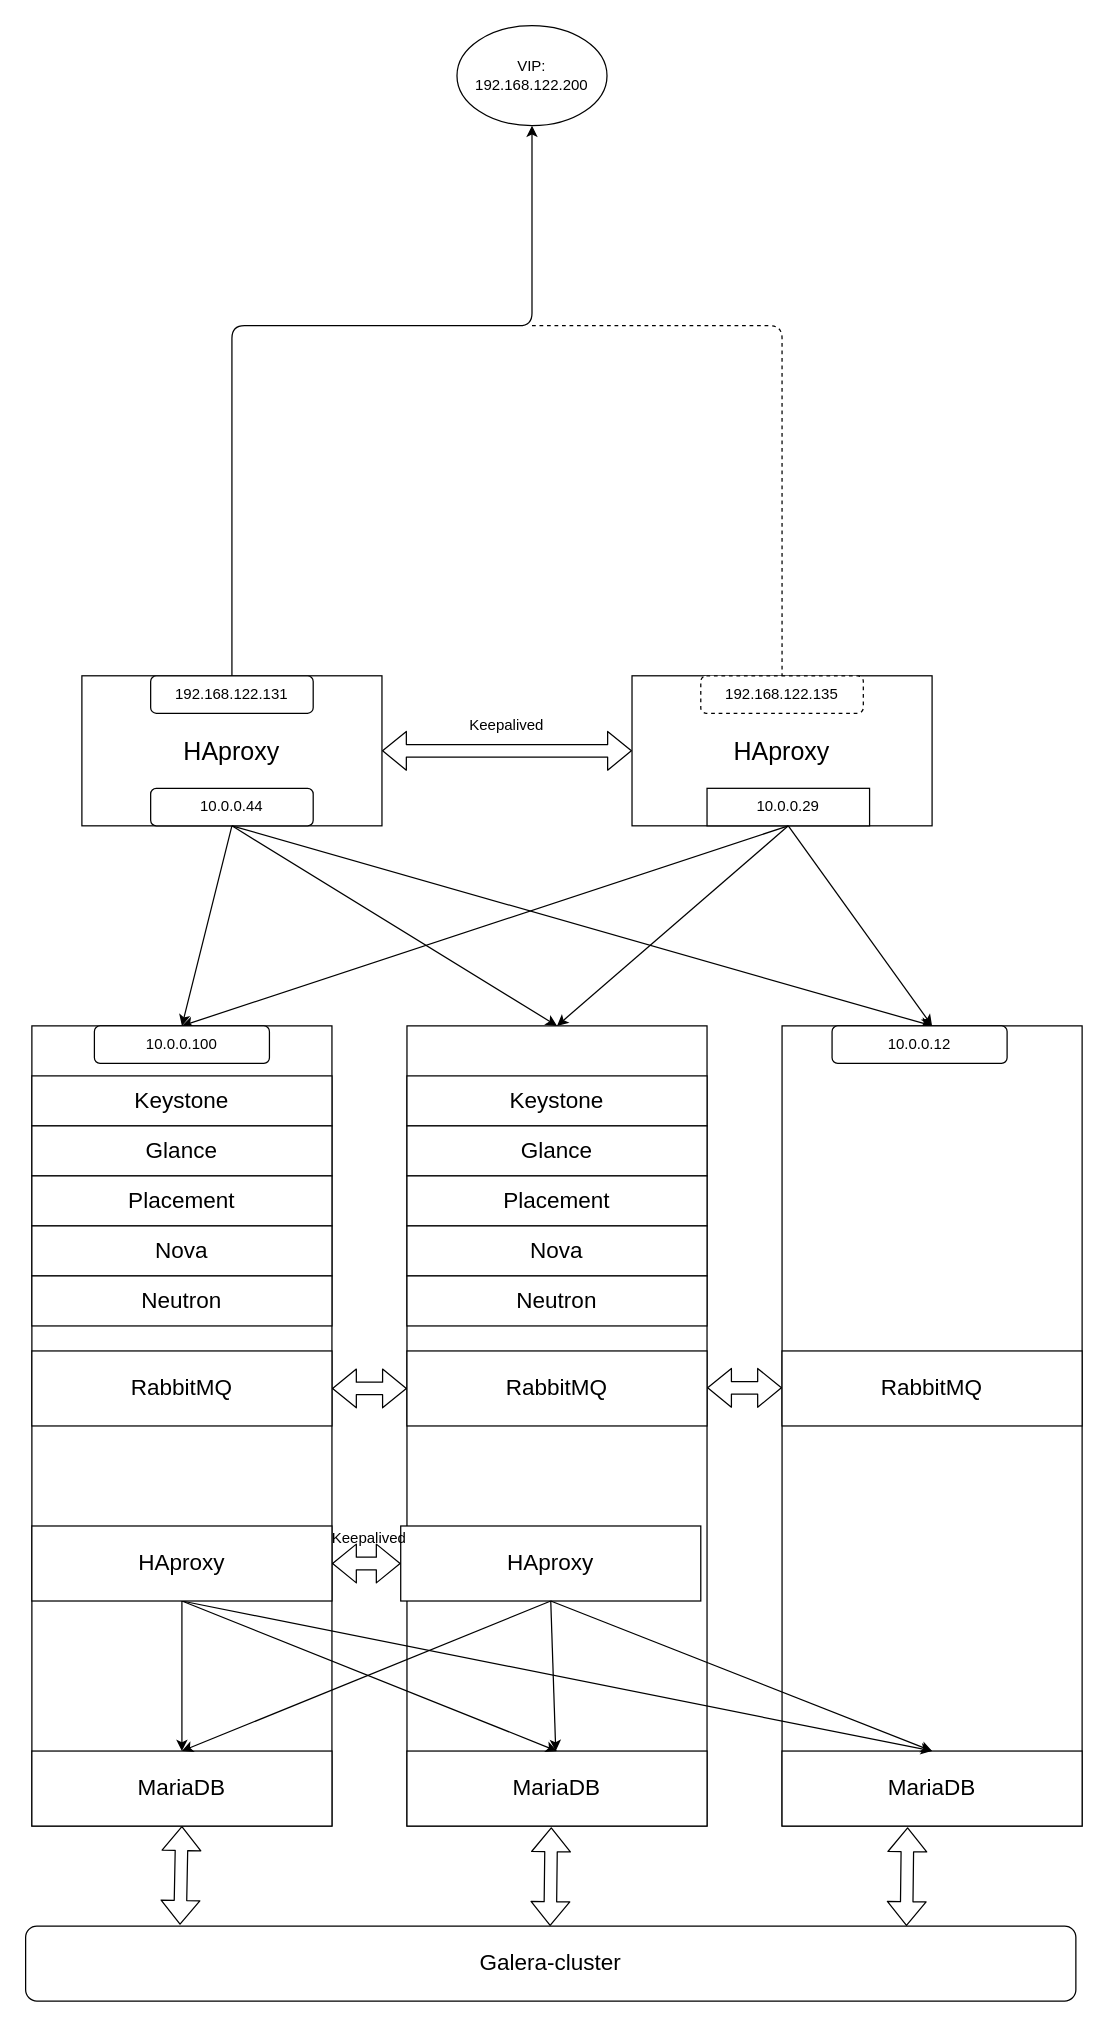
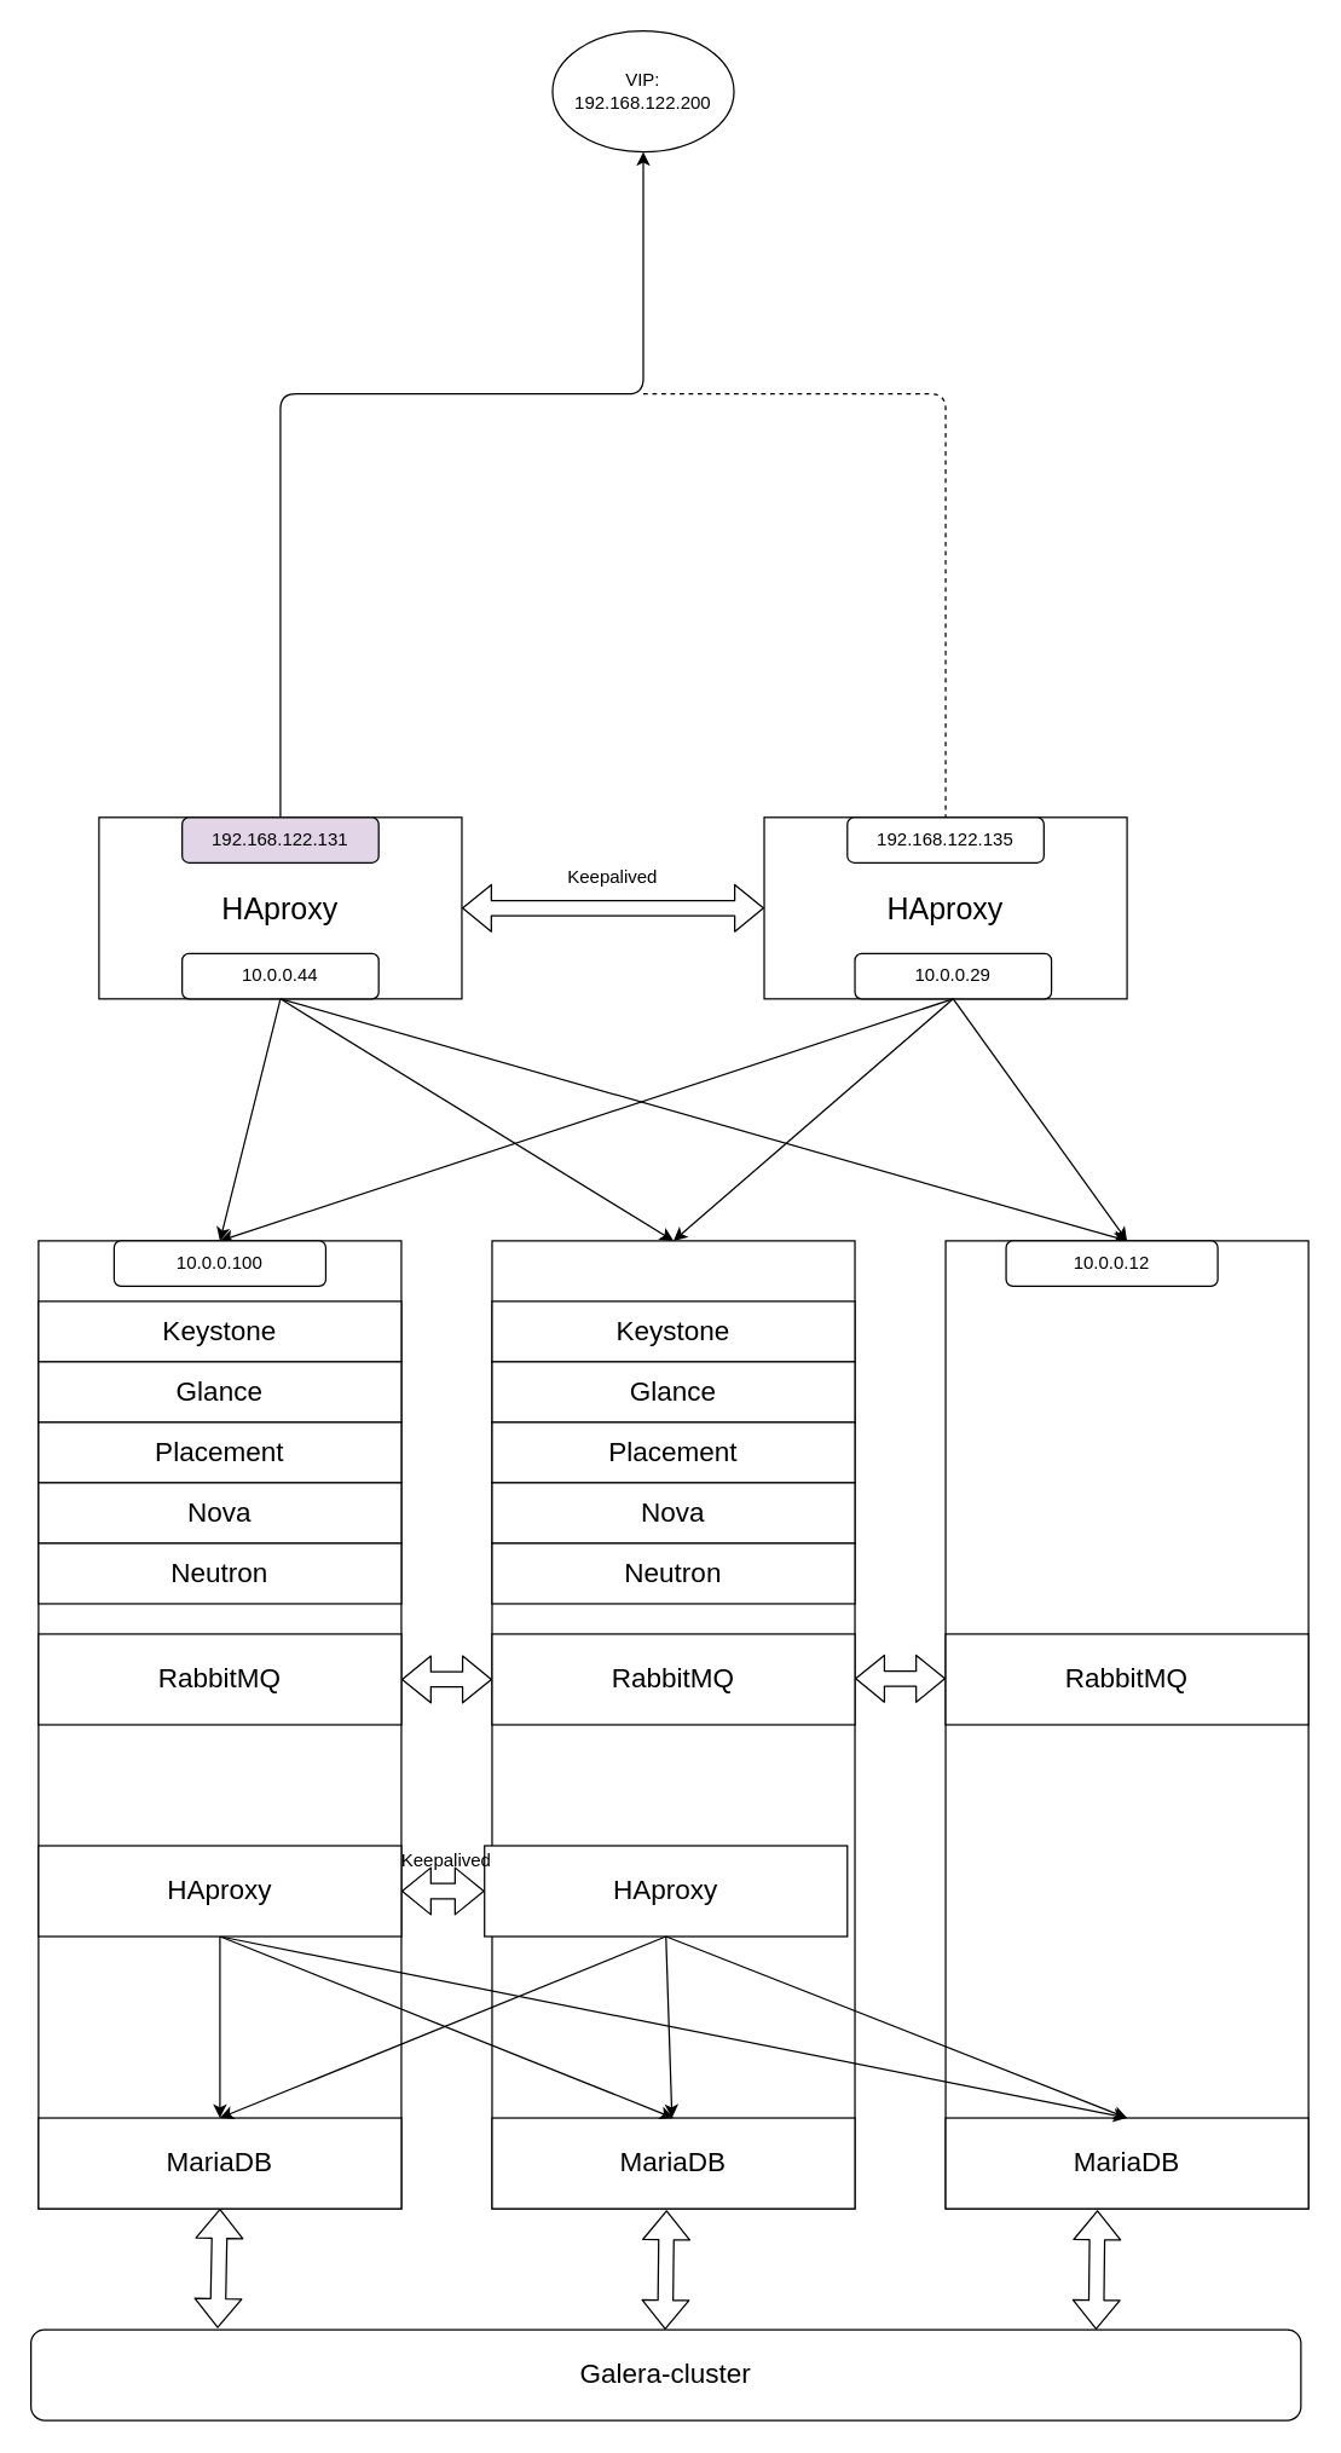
- <mxCell id="4" value="192.168.122.131" style="rounded=1;whiteSpace=wrap;html=1;" vertex="1" parent="1"><mxGeometry x="120" y="540" width="130" height="30" as="geometry" /></mxCell>
+ <mxCell id="4" value="192.168.122.131" style="rounded=1;whiteSpace=wrap;html=1;fillColor=#e1d5e7;" vertex="1" parent="1"><mxGeometry x="120" y="540" width="130" height="30" as="geometry" /></mxCell>
- <mxCell id="5" value="192.168.122.135" style="rounded=1;whiteSpace=wrap;html=1;dashed=1;" vertex="1" parent="1"><mxGeometry x="560" y="540" width="130" height="30" as="geometry" /></mxCell>
+ <mxCell id="5" value="192.168.122.135" style="rounded=1;whiteSpace=wrap;html=1;" vertex="1" parent="1"><mxGeometry x="560" y="540" width="130" height="30" as="geometry" /></mxCell>
- <mxCell id="12" value="10.0.0.29" style="whiteSpace=wrap;html=1;rounded=0;" vertex="1" parent="1"><mxGeometry x="565" y="630" width="130" height="30" as="geometry" /></mxCell>
+ <mxCell id="12" value="10.0.0.29" style="rounded=1;whiteSpace=wrap;html=1;" vertex="1" parent="1"><mxGeometry x="565" y="630" width="130" height="30" as="geometry" /></mxCell>
